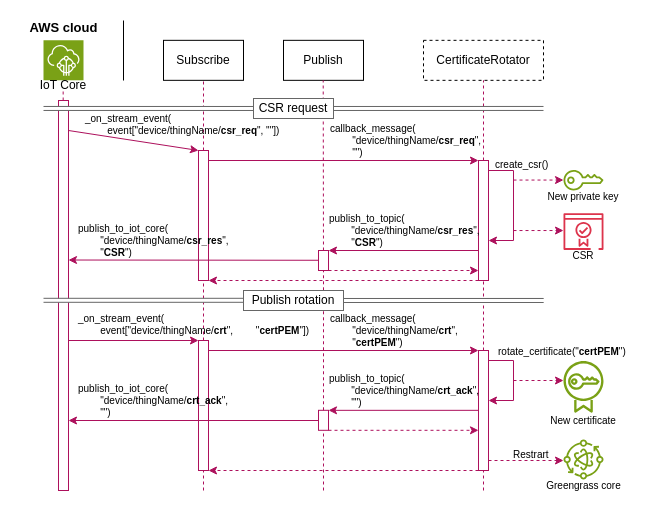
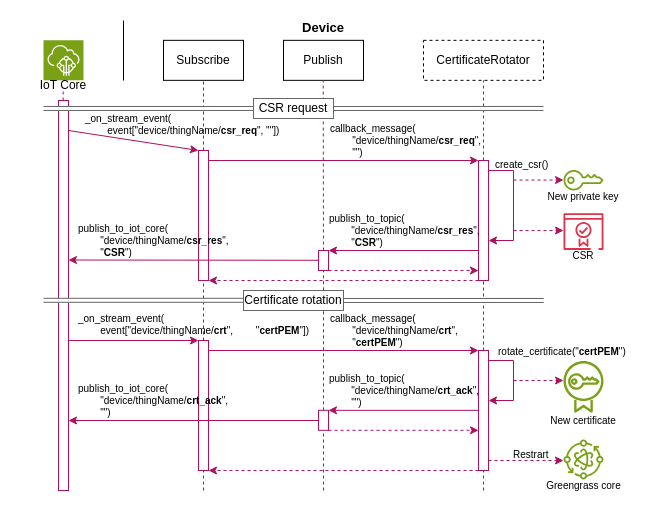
- <mxCell id="7" value="AWS cloud" style="text;html=1;strokeColor=none;fillColor=none;align=center;verticalAlign=middle;whiteSpace=wrap;rounded=0;fontStyle=1;fontSize=13;" parent="1" vertex="1"><mxGeometry x="20.5" y="20" width="85" height="13" as="geometry" /></mxCell>
+ <mxCell id="6" value="Device" style="text;html=1;strokeColor=none;fillColor=none;align=center;verticalAlign=middle;whiteSpace=wrap;rounded=0;fontStyle=1;fontSize=13;" parent="1" vertex="1"><mxGeometry x="293" y="20" width="60" height="13" as="geometry" /></mxCell>
- <mxCell id="67" value="Publish rotation" style="rounded=0;whiteSpace=wrap;html=1;strokeColor=#666666;" parent="1" vertex="1"><mxGeometry x="243" y="290" width="100" height="20" as="geometry" /></mxCell>
+ <mxCell id="67" value="Certificate rotation" style="rounded=0;whiteSpace=wrap;html=1;strokeColor=#666666;" parent="1" vertex="1"><mxGeometry x="243" y="290" width="100" height="20" as="geometry" /></mxCell>
